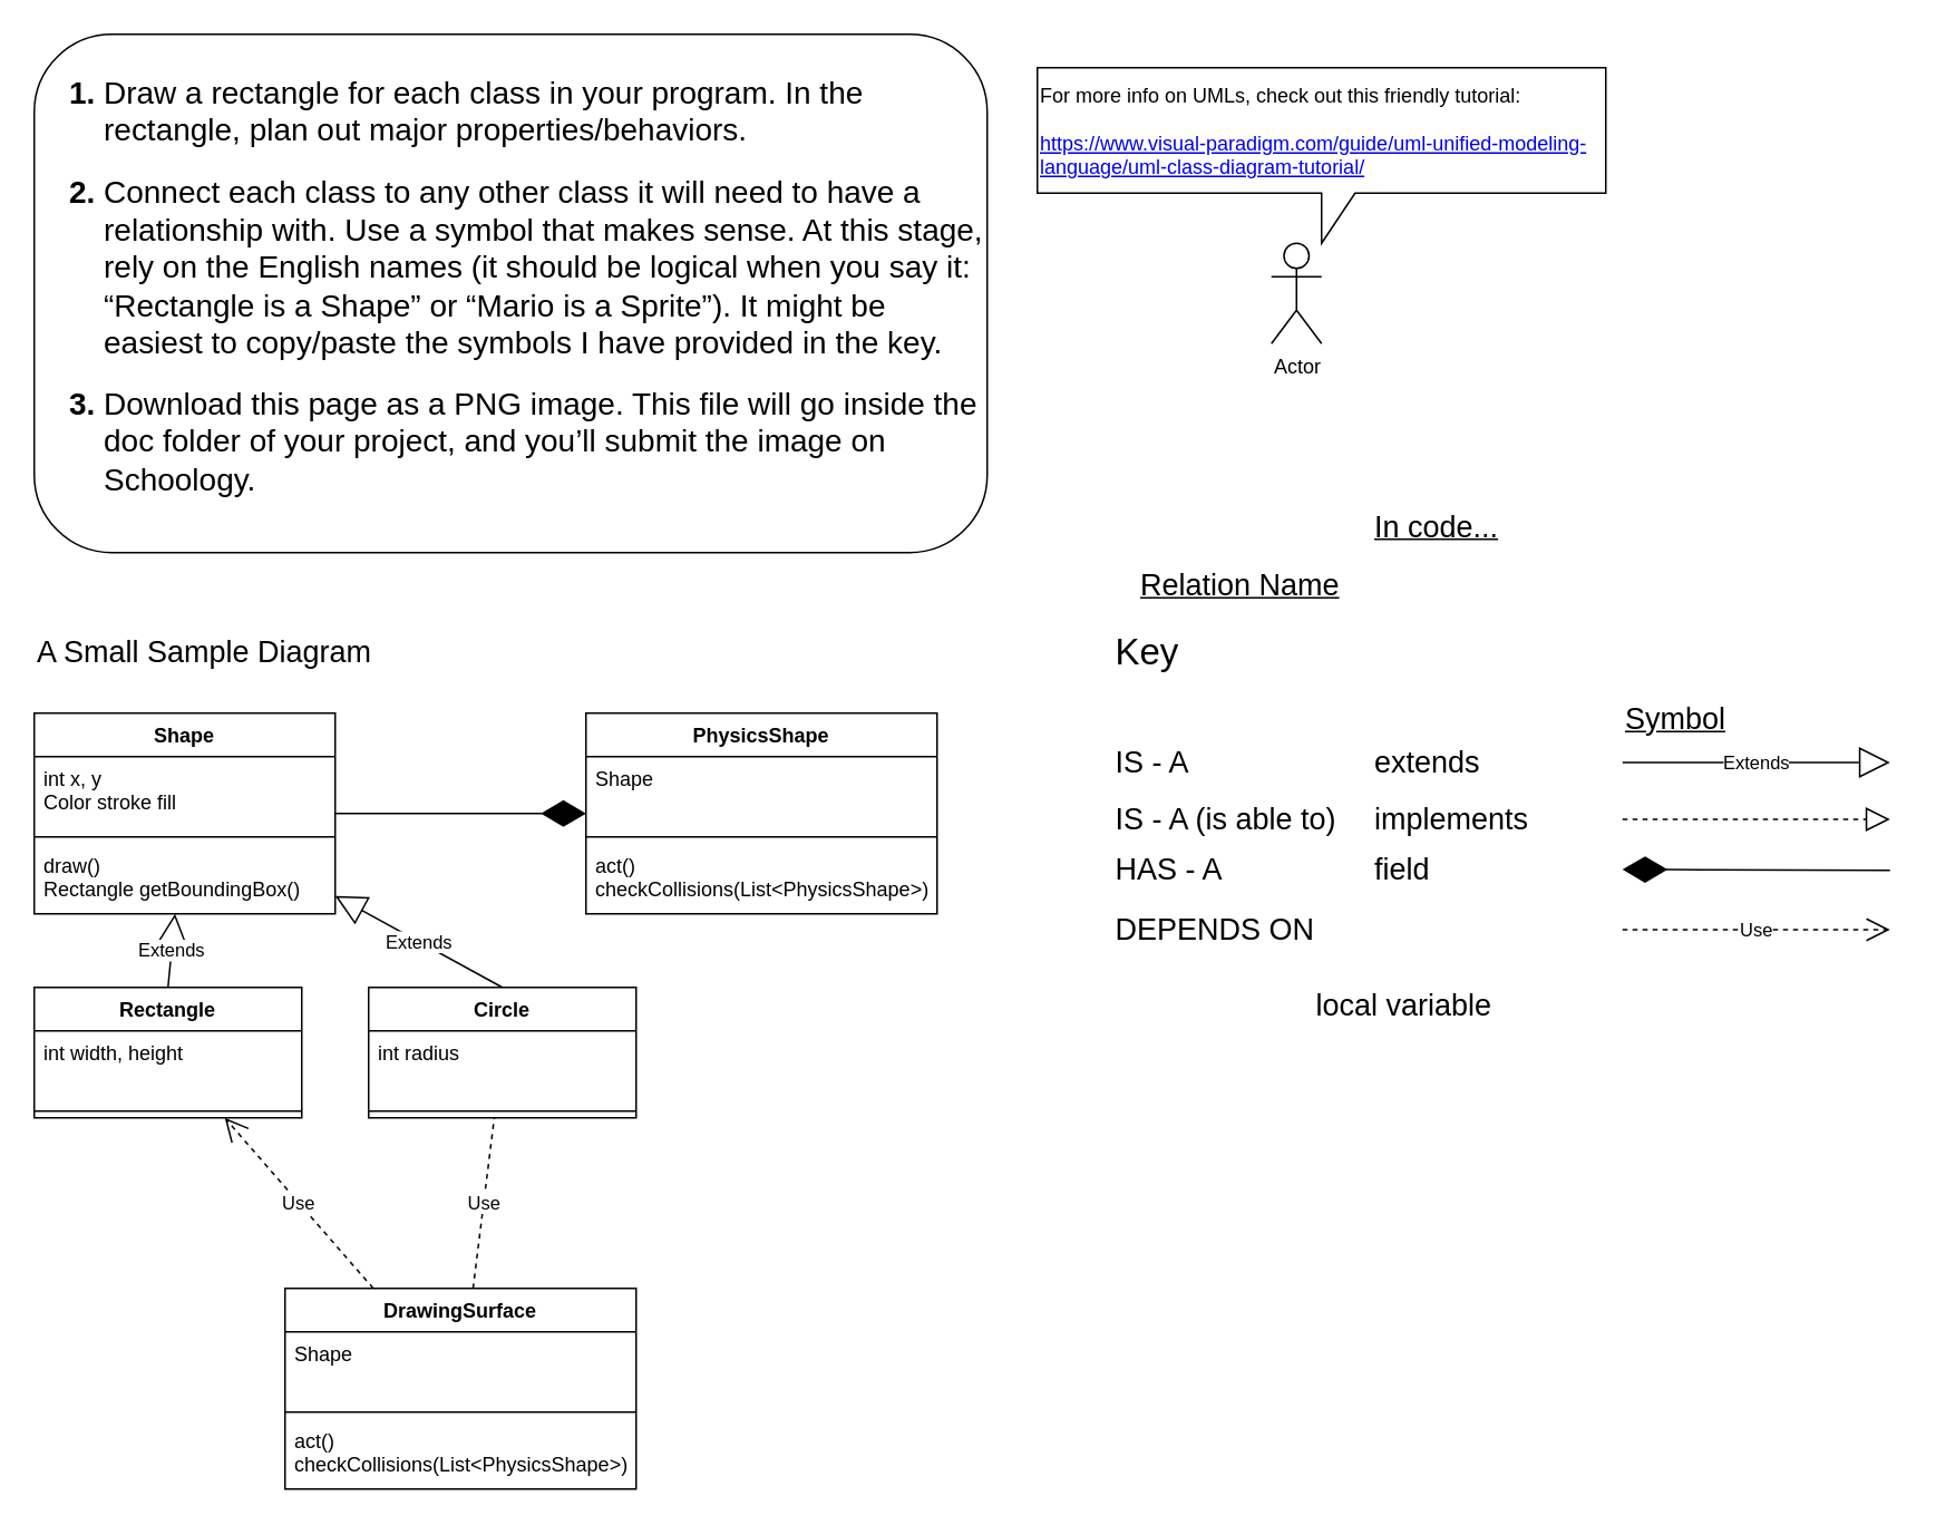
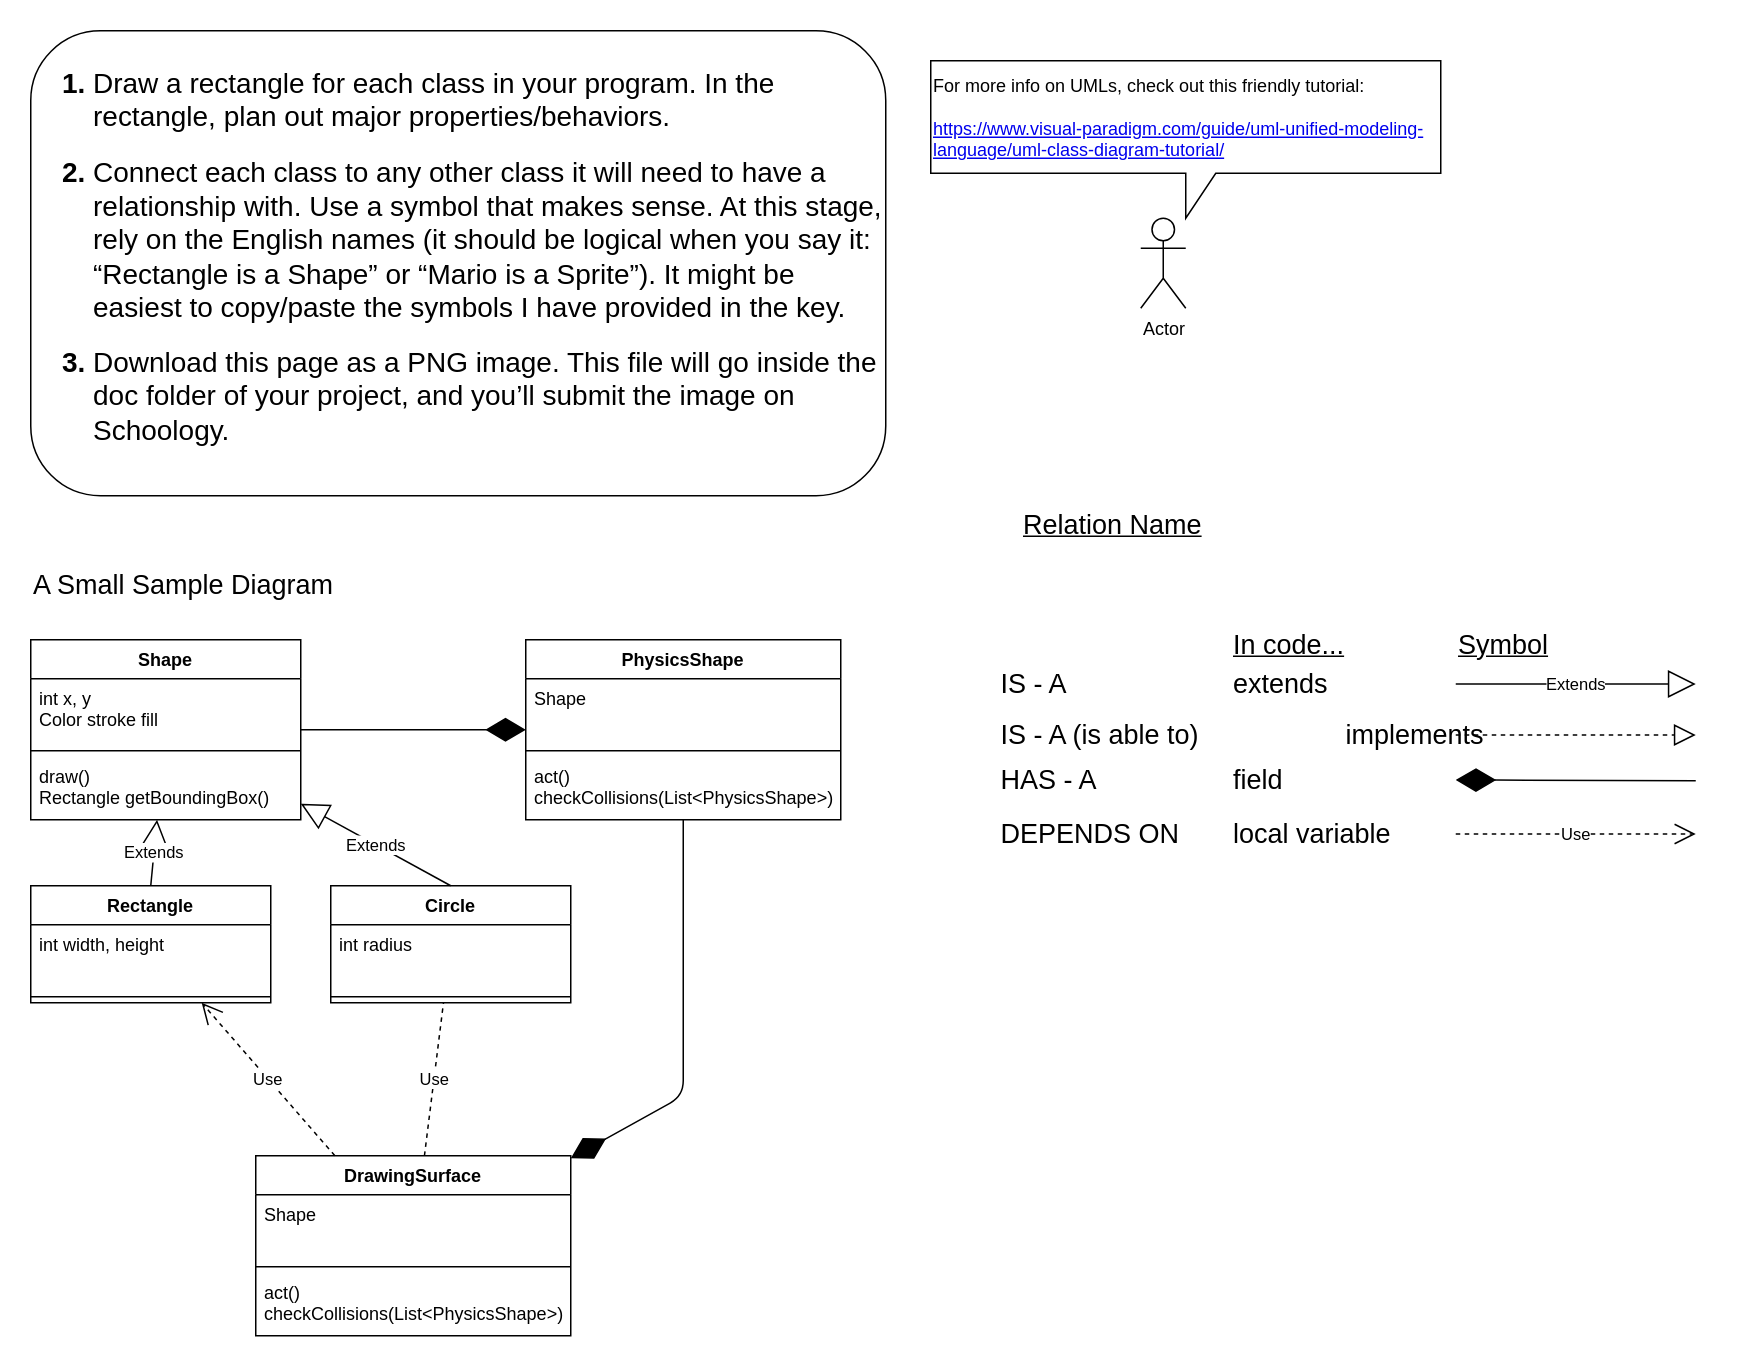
- <mxCell id="40" value="&lt;font style=&quot;font-size: 18px&quot;&gt;&lt;u&gt;In code...&lt;/u&gt;&lt;/font&gt;" style="text;html=1;align=left;verticalAlign=middle;resizable=0;points=[];autosize=1;strokeColor=none;" parent="1" vertex="1"><mxGeometry x="820" y="305" width="90" height="20" as="geometry" /></mxCell>
+ <mxCell id="40" value="&lt;font style=&quot;font-size: 18px&quot;&gt;&lt;u&gt;In code...&lt;/u&gt;&lt;/font&gt;" style="text;html=1;align=left;verticalAlign=middle;resizable=0;points=[];autosize=1;strokeColor=none;" parent="1" vertex="1"><mxGeometry x="820" y="420" width="90" height="20" as="geometry" /></mxCell>
- <mxCell id="30" value="&lt;font style=&quot;font-size: 22px&quot;&gt;Key&lt;/font&gt;" style="text;html=1;align=left;verticalAlign=middle;resizable=0;points=[];autosize=1;strokeColor=none;" parent="1" vertex="1"><mxGeometry x="665" y="380" width="50" height="20" as="geometry" /></mxCell>
- <mxCell id="36" value="&lt;font style=&quot;font-size: 18px&quot;&gt;implements&lt;/font&gt;" style="text;html=1;align=left;verticalAlign=middle;resizable=0;points=[];autosize=1;strokeColor=none;" parent="1" vertex="1"><mxGeometry x="820" y="480" width="110" height="20" as="geometry" /></mxCell>
+ <mxCell id="36" value="&lt;font style=&quot;font-size: 18px&quot;&gt;implements&lt;/font&gt;" style="text;html=1;align=left;verticalAlign=middle;resizable=0;points=[];autosize=1;strokeColor=none;" parent="1" vertex="1"><mxGeometry x="895" y="480" width="110" height="20" as="geometry" /></mxCell>
- <mxCell id="38" value="&lt;font style=&quot;font-size: 18px&quot;&gt;local variable&lt;/font&gt;" style="text;html=1;align=left;verticalAlign=middle;resizable=0;points=[];autosize=1;strokeColor=none;" parent="1" vertex="1"><mxGeometry x="785" y="591" width="120" height="20" as="geometry" /></mxCell>
+ <mxCell id="38" value="&lt;font style=&quot;font-size: 18px&quot;&gt;local variable&lt;/font&gt;" style="text;html=1;align=left;verticalAlign=middle;resizable=0;points=[];autosize=1;strokeColor=none;" parent="1" vertex="1"><mxGeometry x="820" y="546" width="120" height="20" as="geometry" /></mxCell>
+ <mxCell id="28" value="" style="endArrow=diamondThin;endFill=1;endSize=24;html=1;" parent="1" source="9" target="22" edge="1"><mxGeometry width="160" relative="1" as="geometry"><mxPoint x="390" y="660" as="sourcePoint" /><mxPoint x="540" y="660" as="targetPoint" /><Array as="points"><mxPoint x="455" y="730" /></Array></mxGeometry></mxCell>
